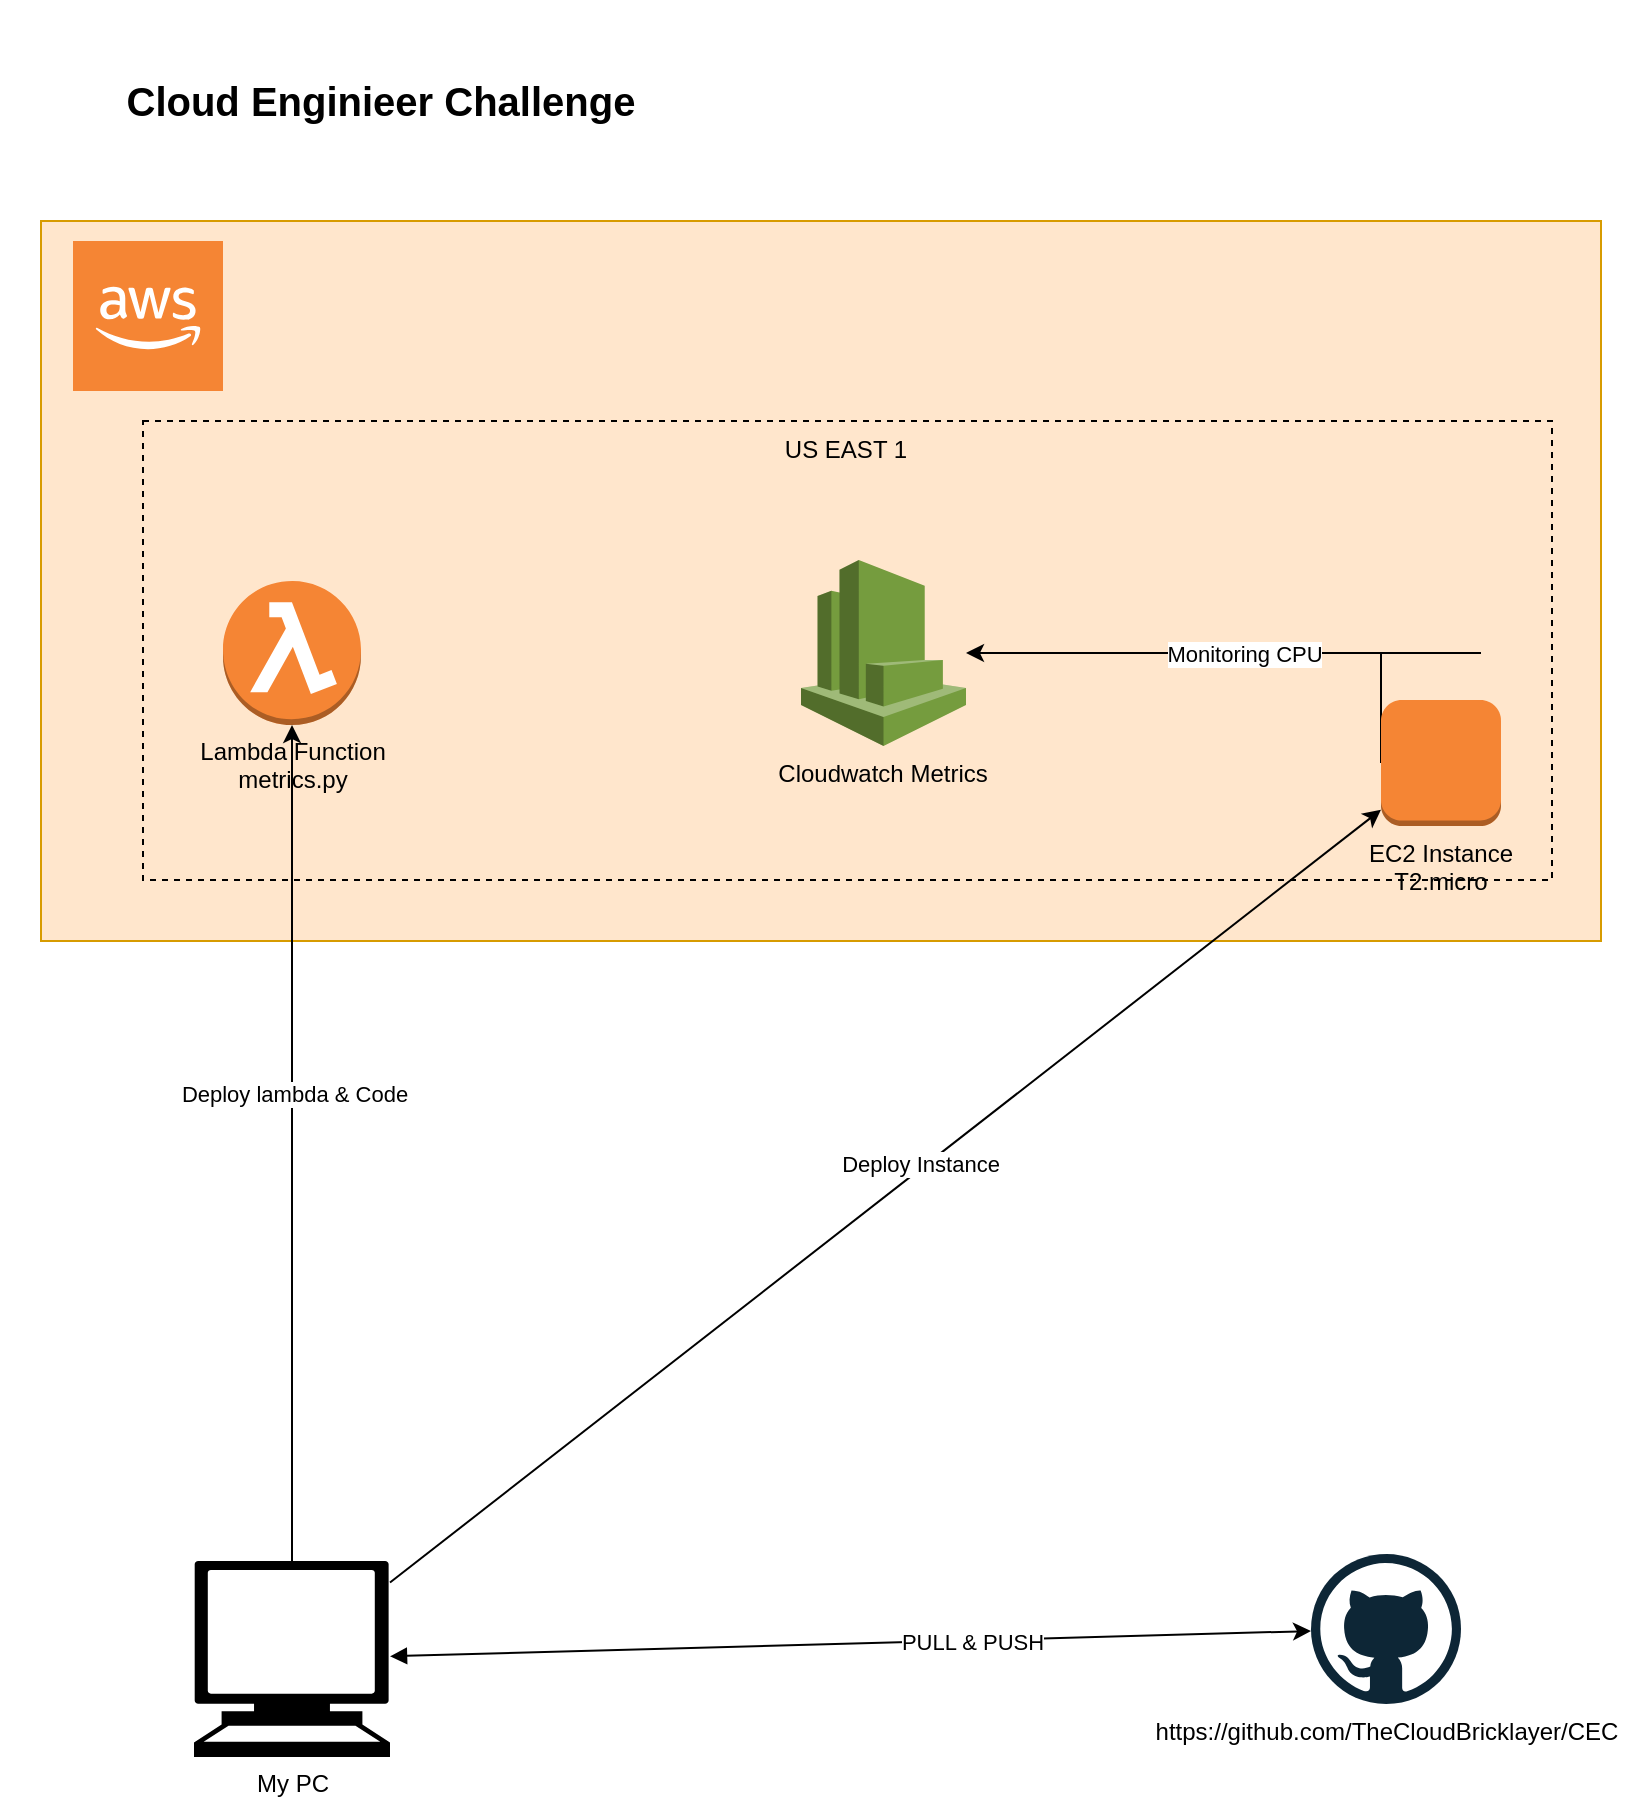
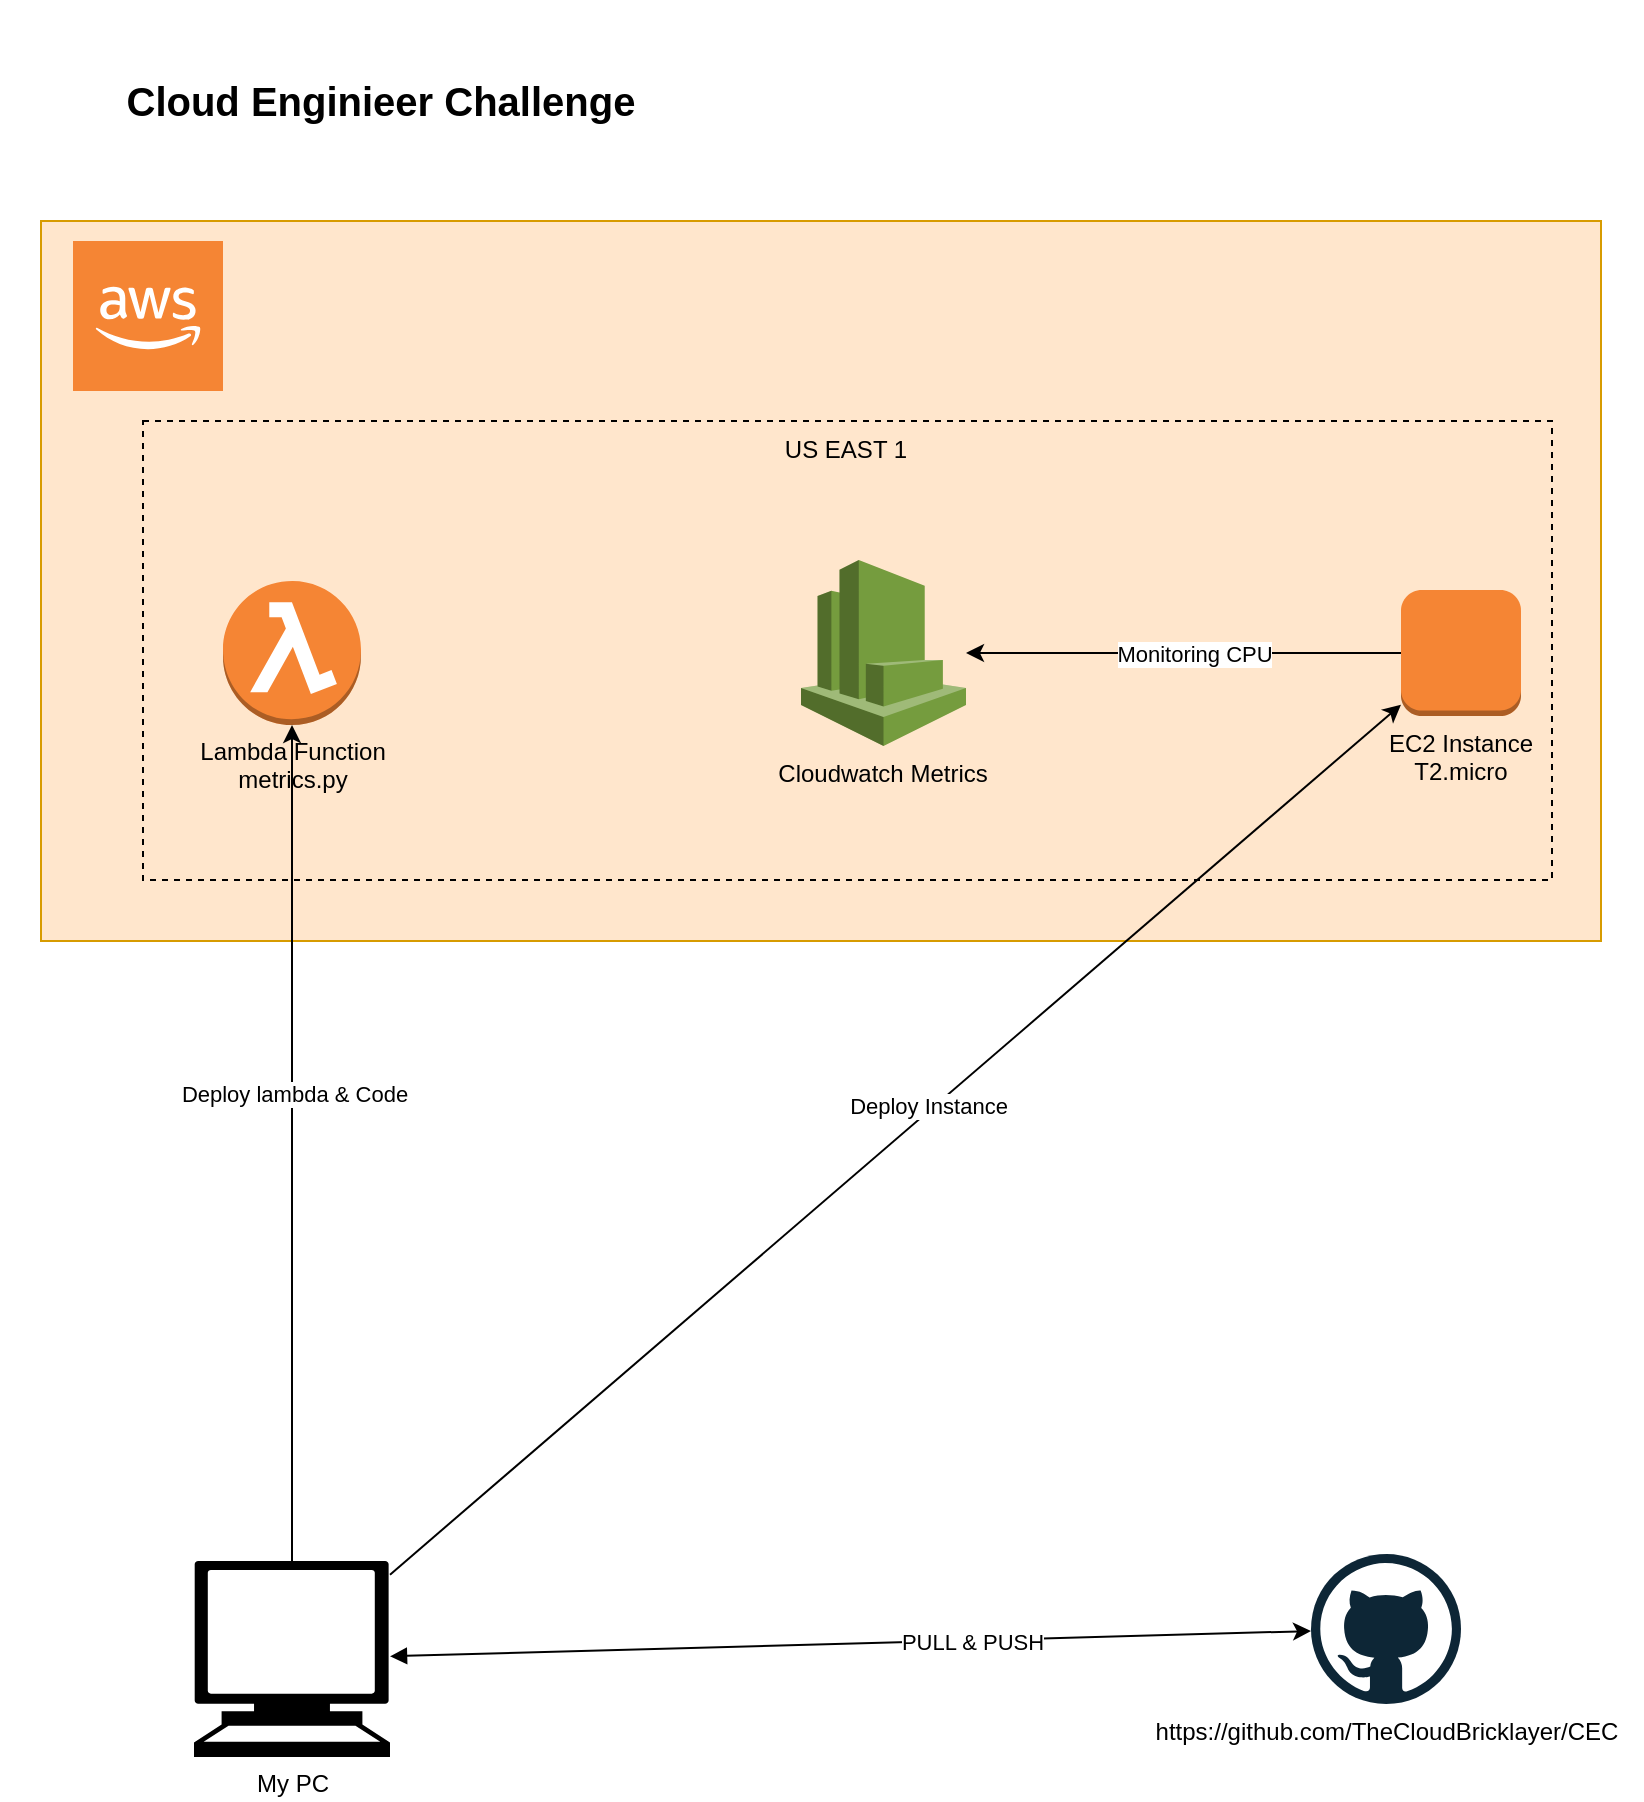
- <mxCell id="6" value="EC2 Instance&lt;br&gt;T2.micro&lt;br&gt;" style="outlineConnect=0;dashed=0;verticalLabelPosition=bottom;verticalAlign=top;align=center;html=1;shape=mxgraph.aws3.instance;fillColor=#F58534;gradientColor=none;" vertex="1" parent="1"><mxGeometry x="690" y="349.5" width="60" height="63" as="geometry" /></mxCell>
+ <mxCell id="6" value="EC2 Instance&lt;br&gt;T2.micro&lt;br&gt;" style="outlineConnect=0;dashed=0;verticalLabelPosition=bottom;verticalAlign=top;align=center;html=1;shape=mxgraph.aws3.instance;fillColor=#F58534;gradientColor=none;" vertex="1" parent="1"><mxGeometry x="700" y="294.5" width="60" height="63" as="geometry" /></mxCell>
